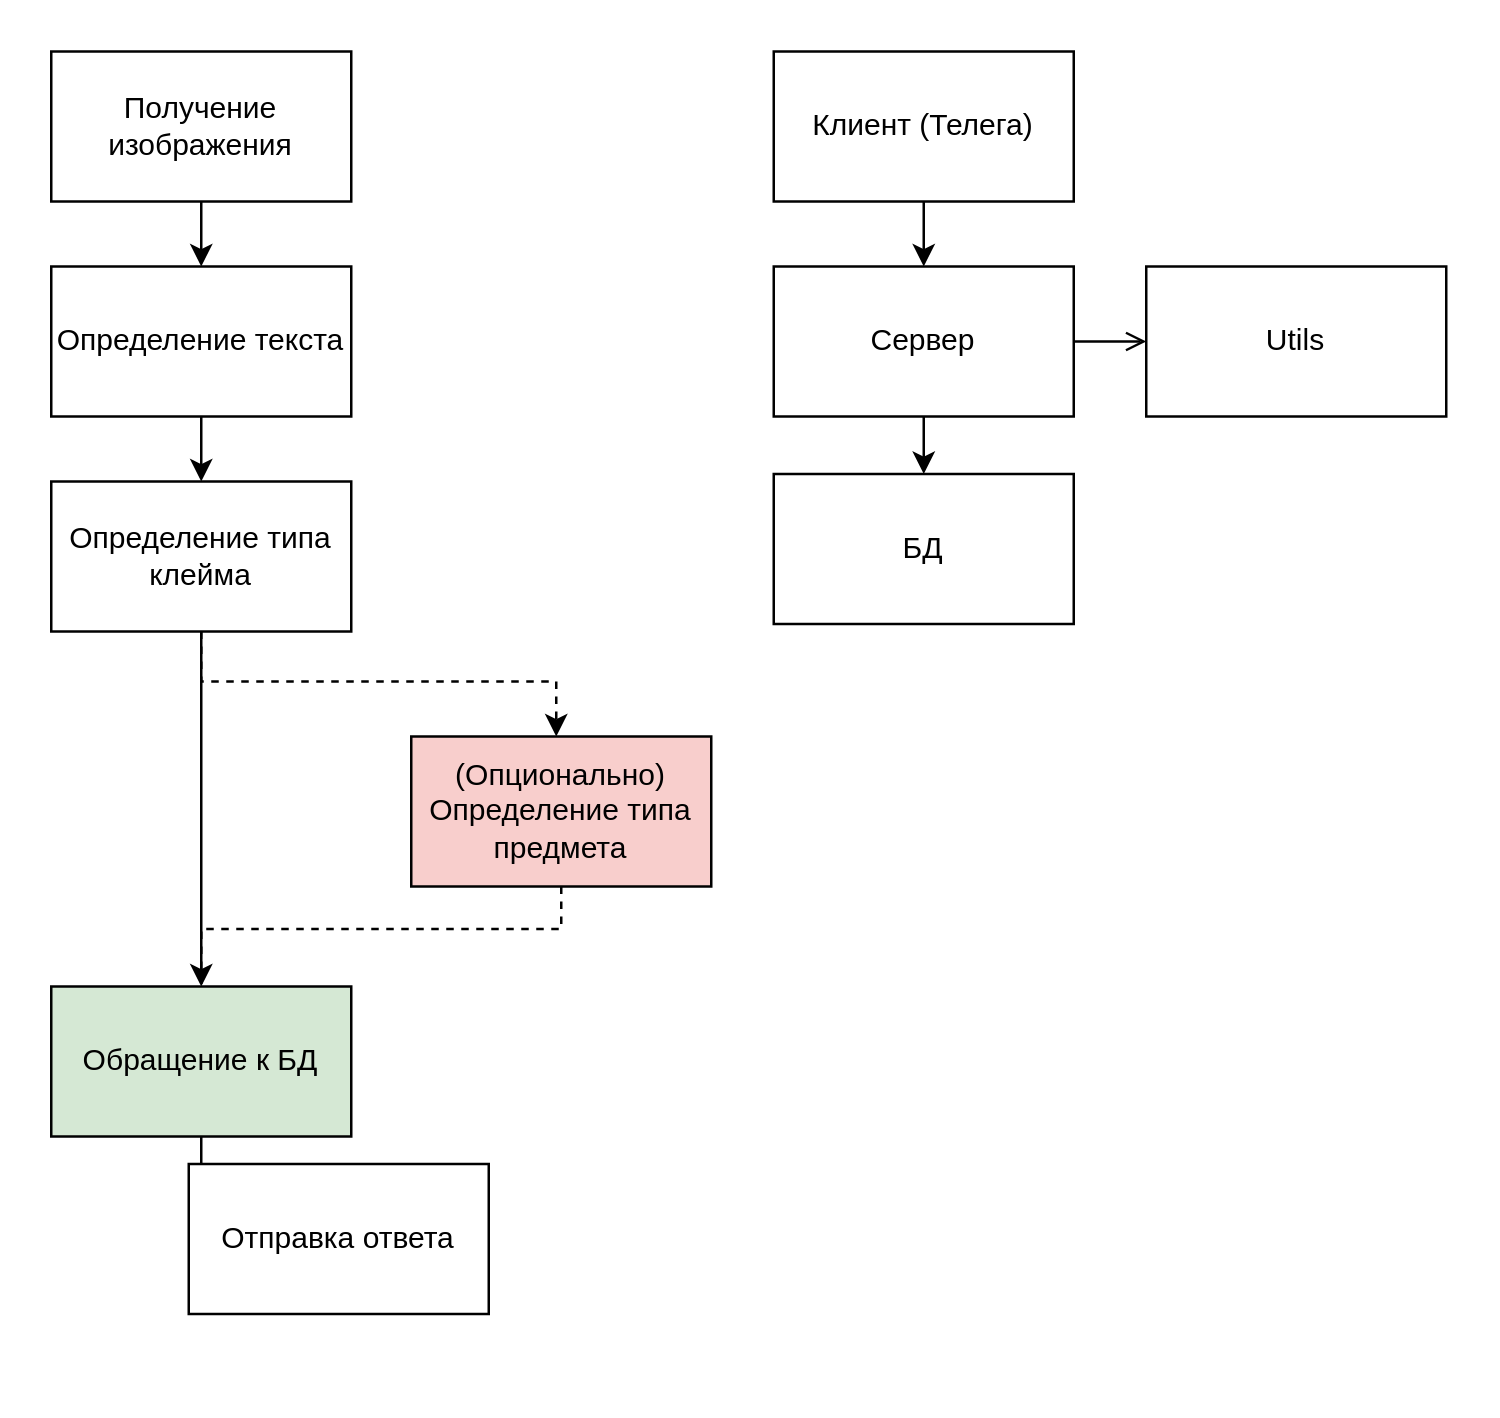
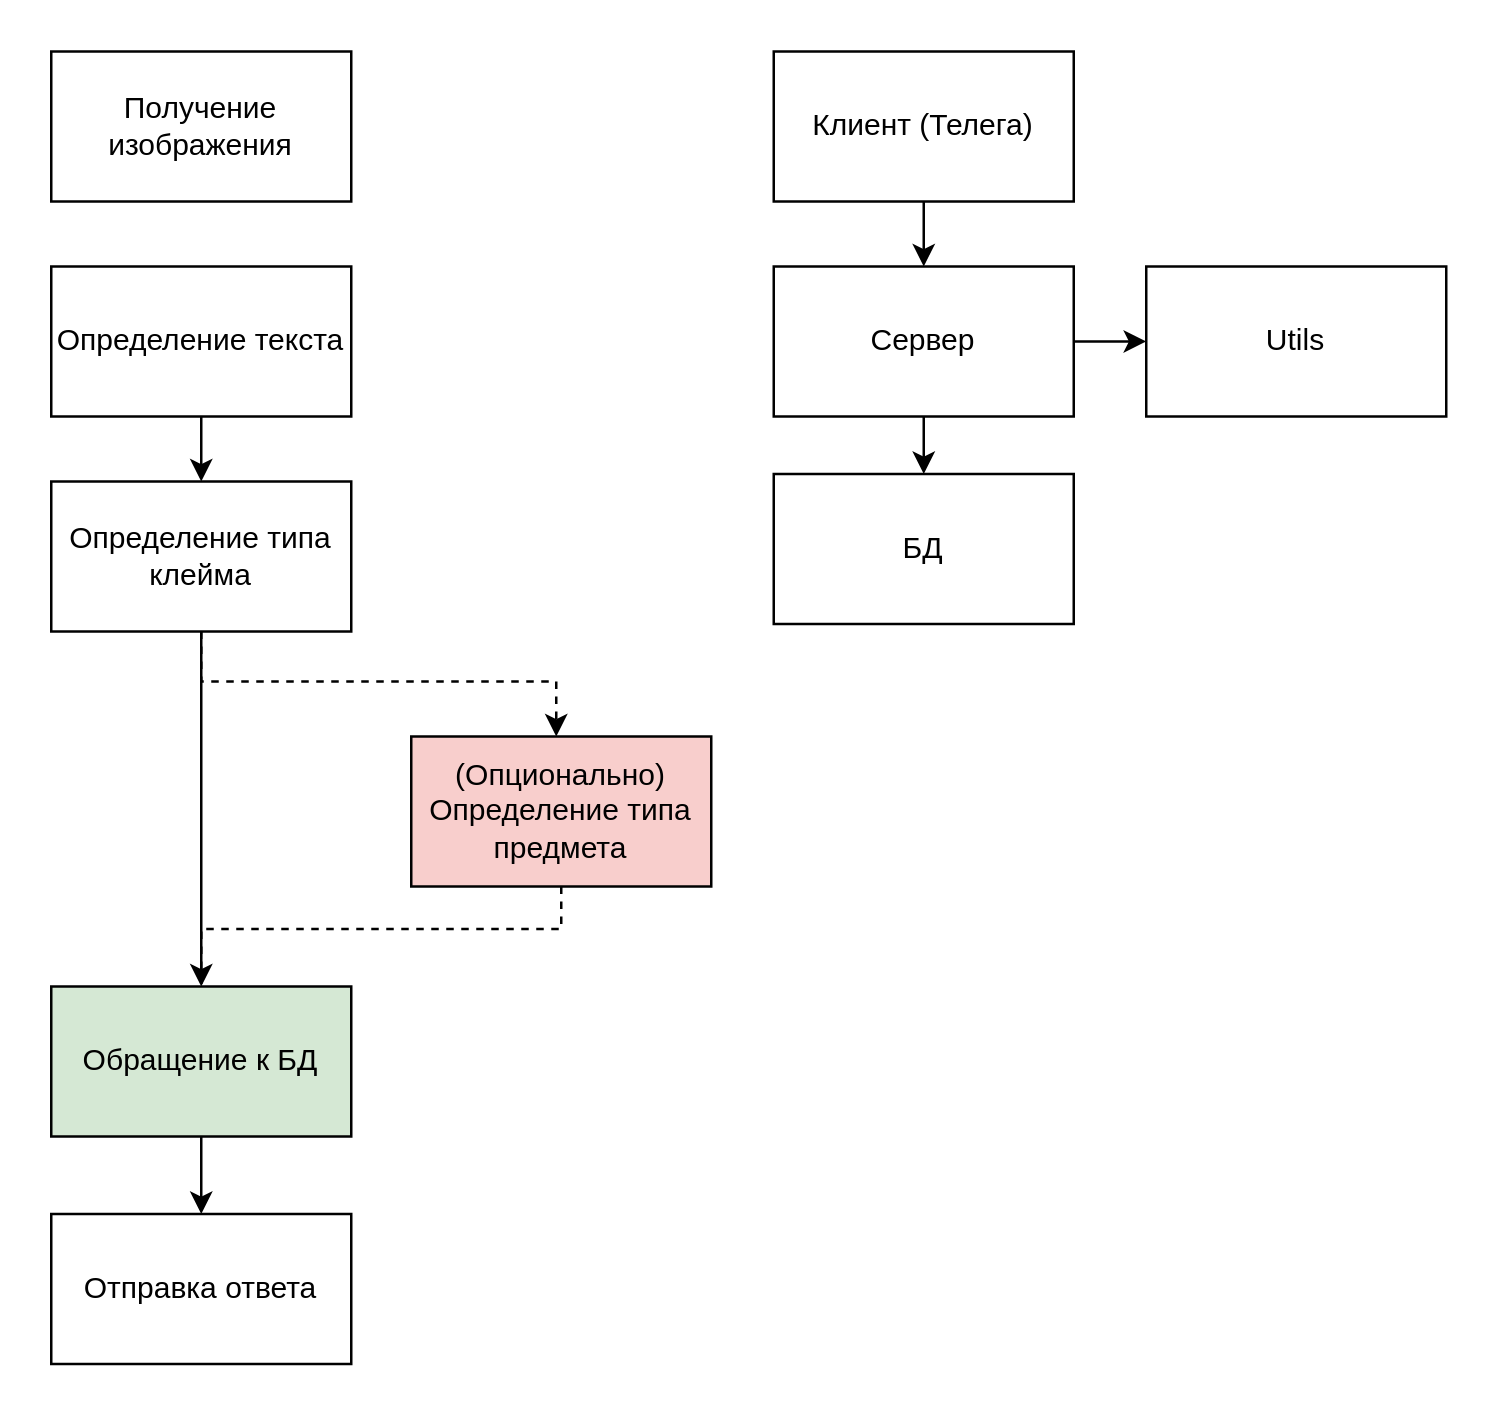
- <mxCell id="4" style="edgeStyle=orthogonalEdgeStyle;rounded=0;orthogonalLoop=1;jettySize=auto;html=1;" edge="1" parent="1" source="5" target="3"><mxGeometry relative="1" as="geometry" /></mxCell>
- <mxCell id="17" style="edgeStyle=orthogonalEdgeStyle;rounded=0;orthogonalLoop=1;jettySize=auto;html=1;entryX=0;entryY=0.5;entryDx=0;entryDy=0;endArrow=open;" edge="1" parent="1" source="18" target="20"><mxGeometry relative="1" as="geometry" /></mxCell>
+ <mxCell id="17" style="edgeStyle=orthogonalEdgeStyle;rounded=0;orthogonalLoop=1;jettySize=auto;html=1;entryX=0;entryY=0.5;entryDx=0;entryDy=0;" edge="1" parent="1" source="18" target="20"><mxGeometry relative="1" as="geometry" /></mxCell>
- <mxCell id="13" value="Отправка ответа" style="rounded=0;whiteSpace=wrap;html=1;" vertex="1" parent="1"><mxGeometry x="75" y="465" width="120" height="60" as="geometry" /></mxCell>
+ <mxCell id="13" value="Отправка ответа" style="rounded=0;whiteSpace=wrap;html=1;" vertex="1" parent="1"><mxGeometry x="20" y="485" width="120" height="60" as="geometry" /></mxCell>
